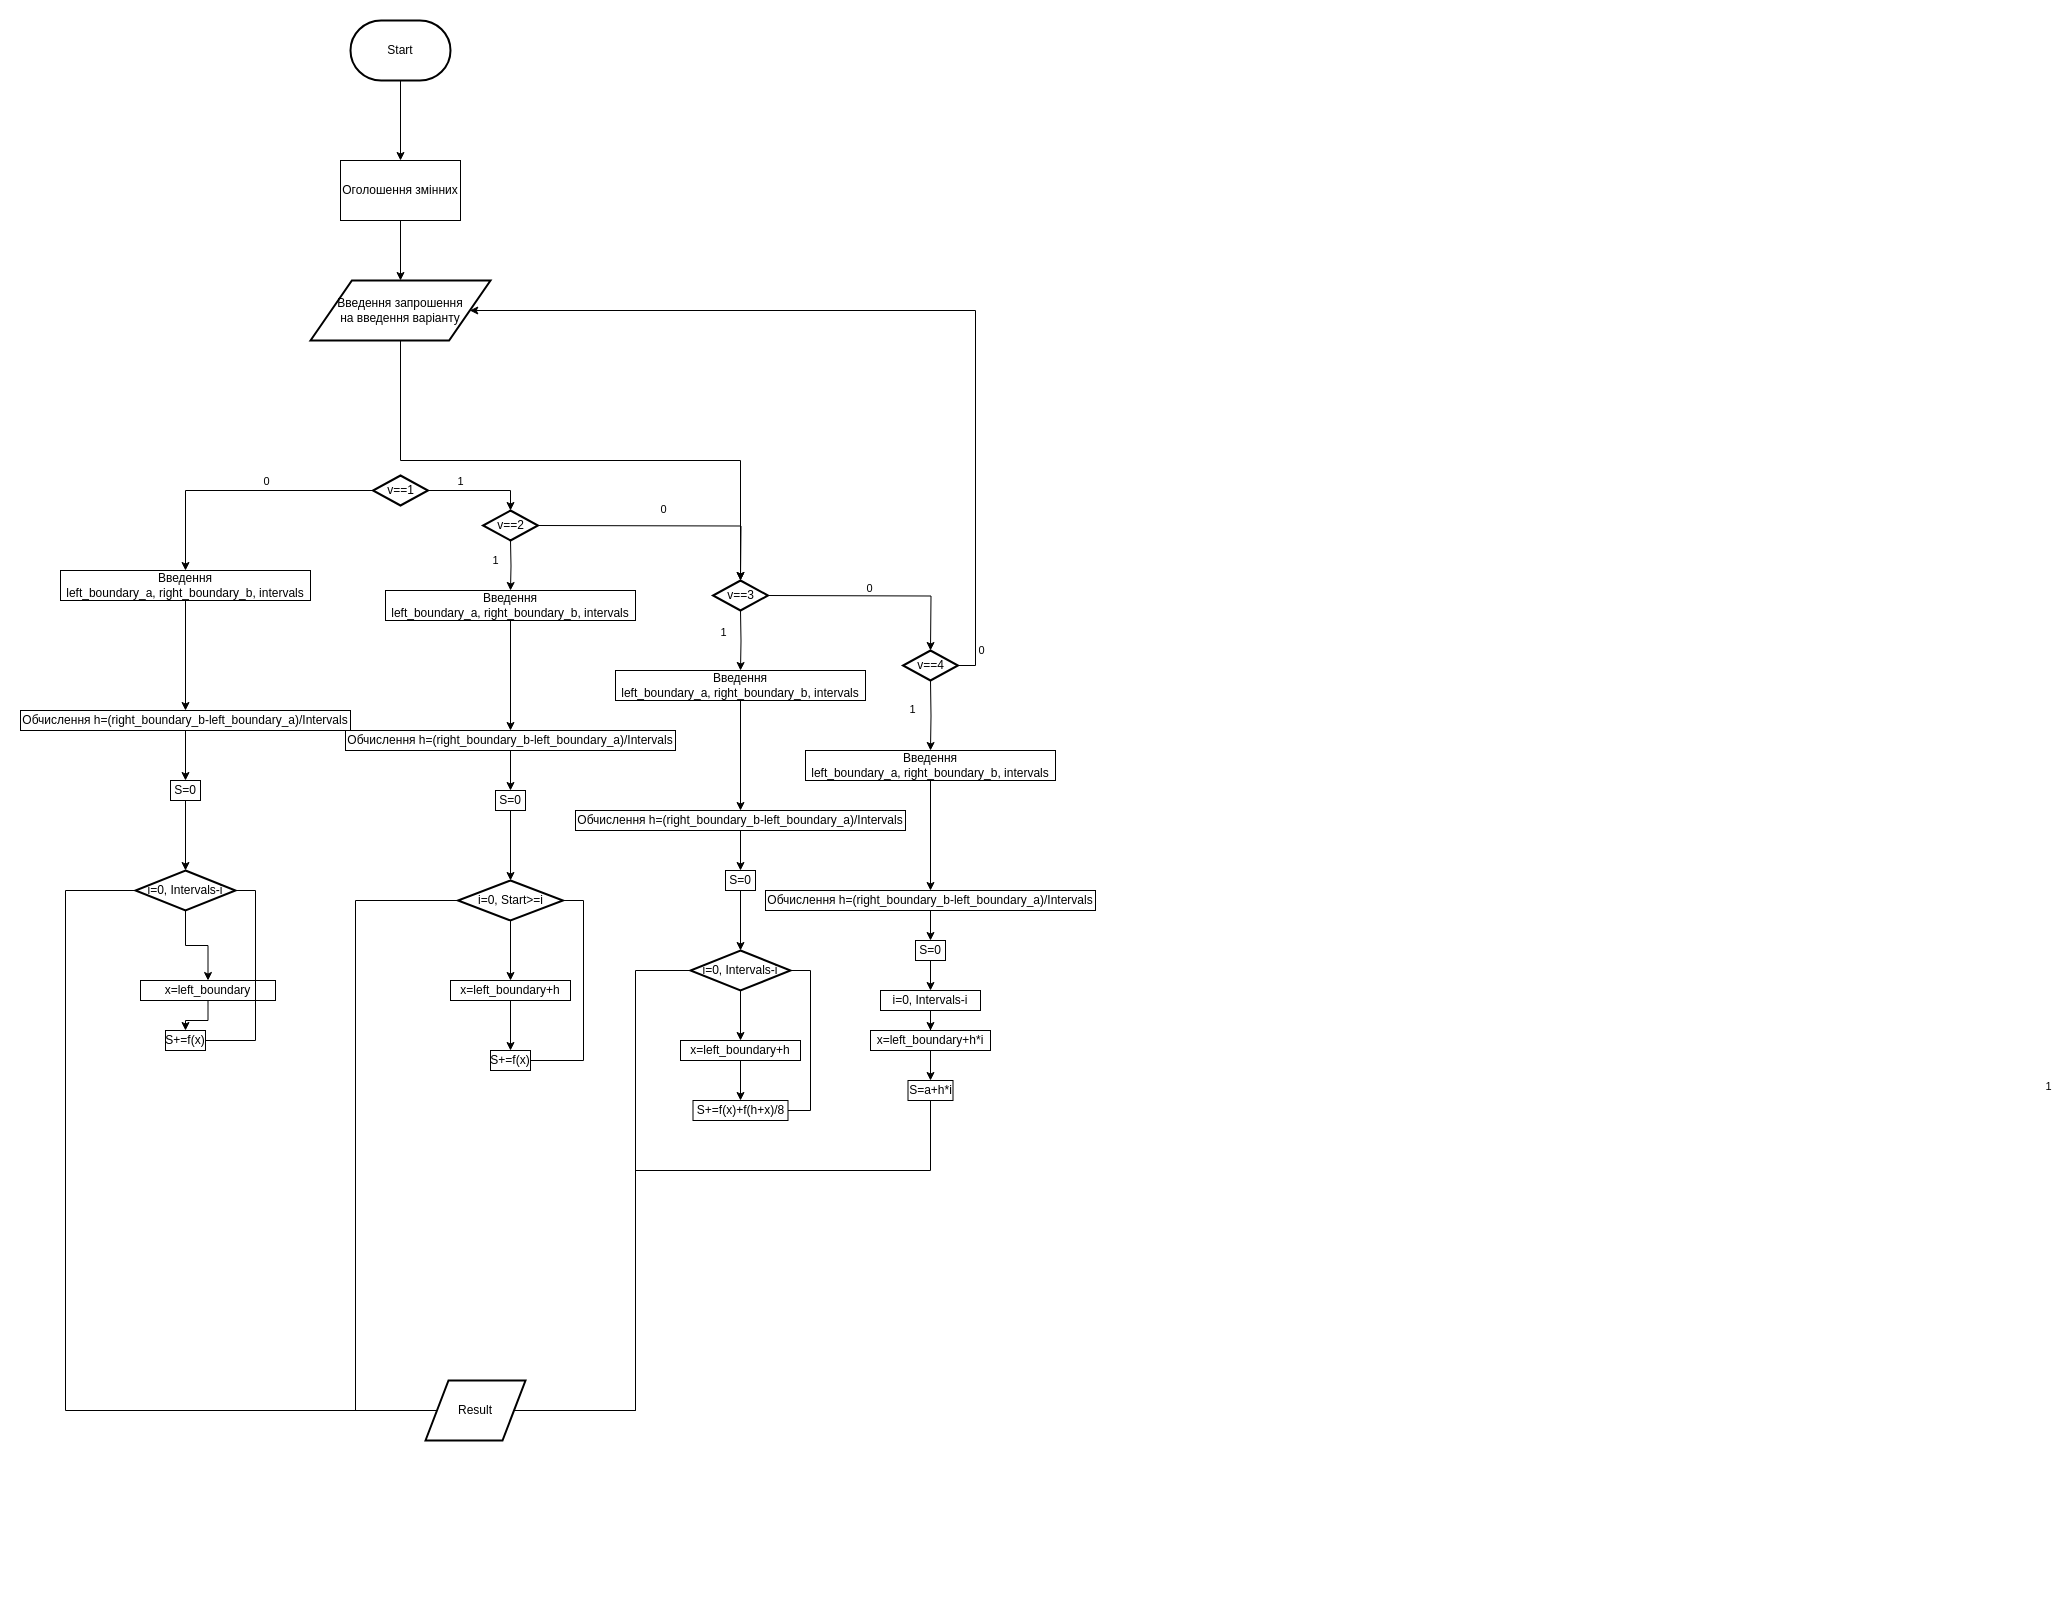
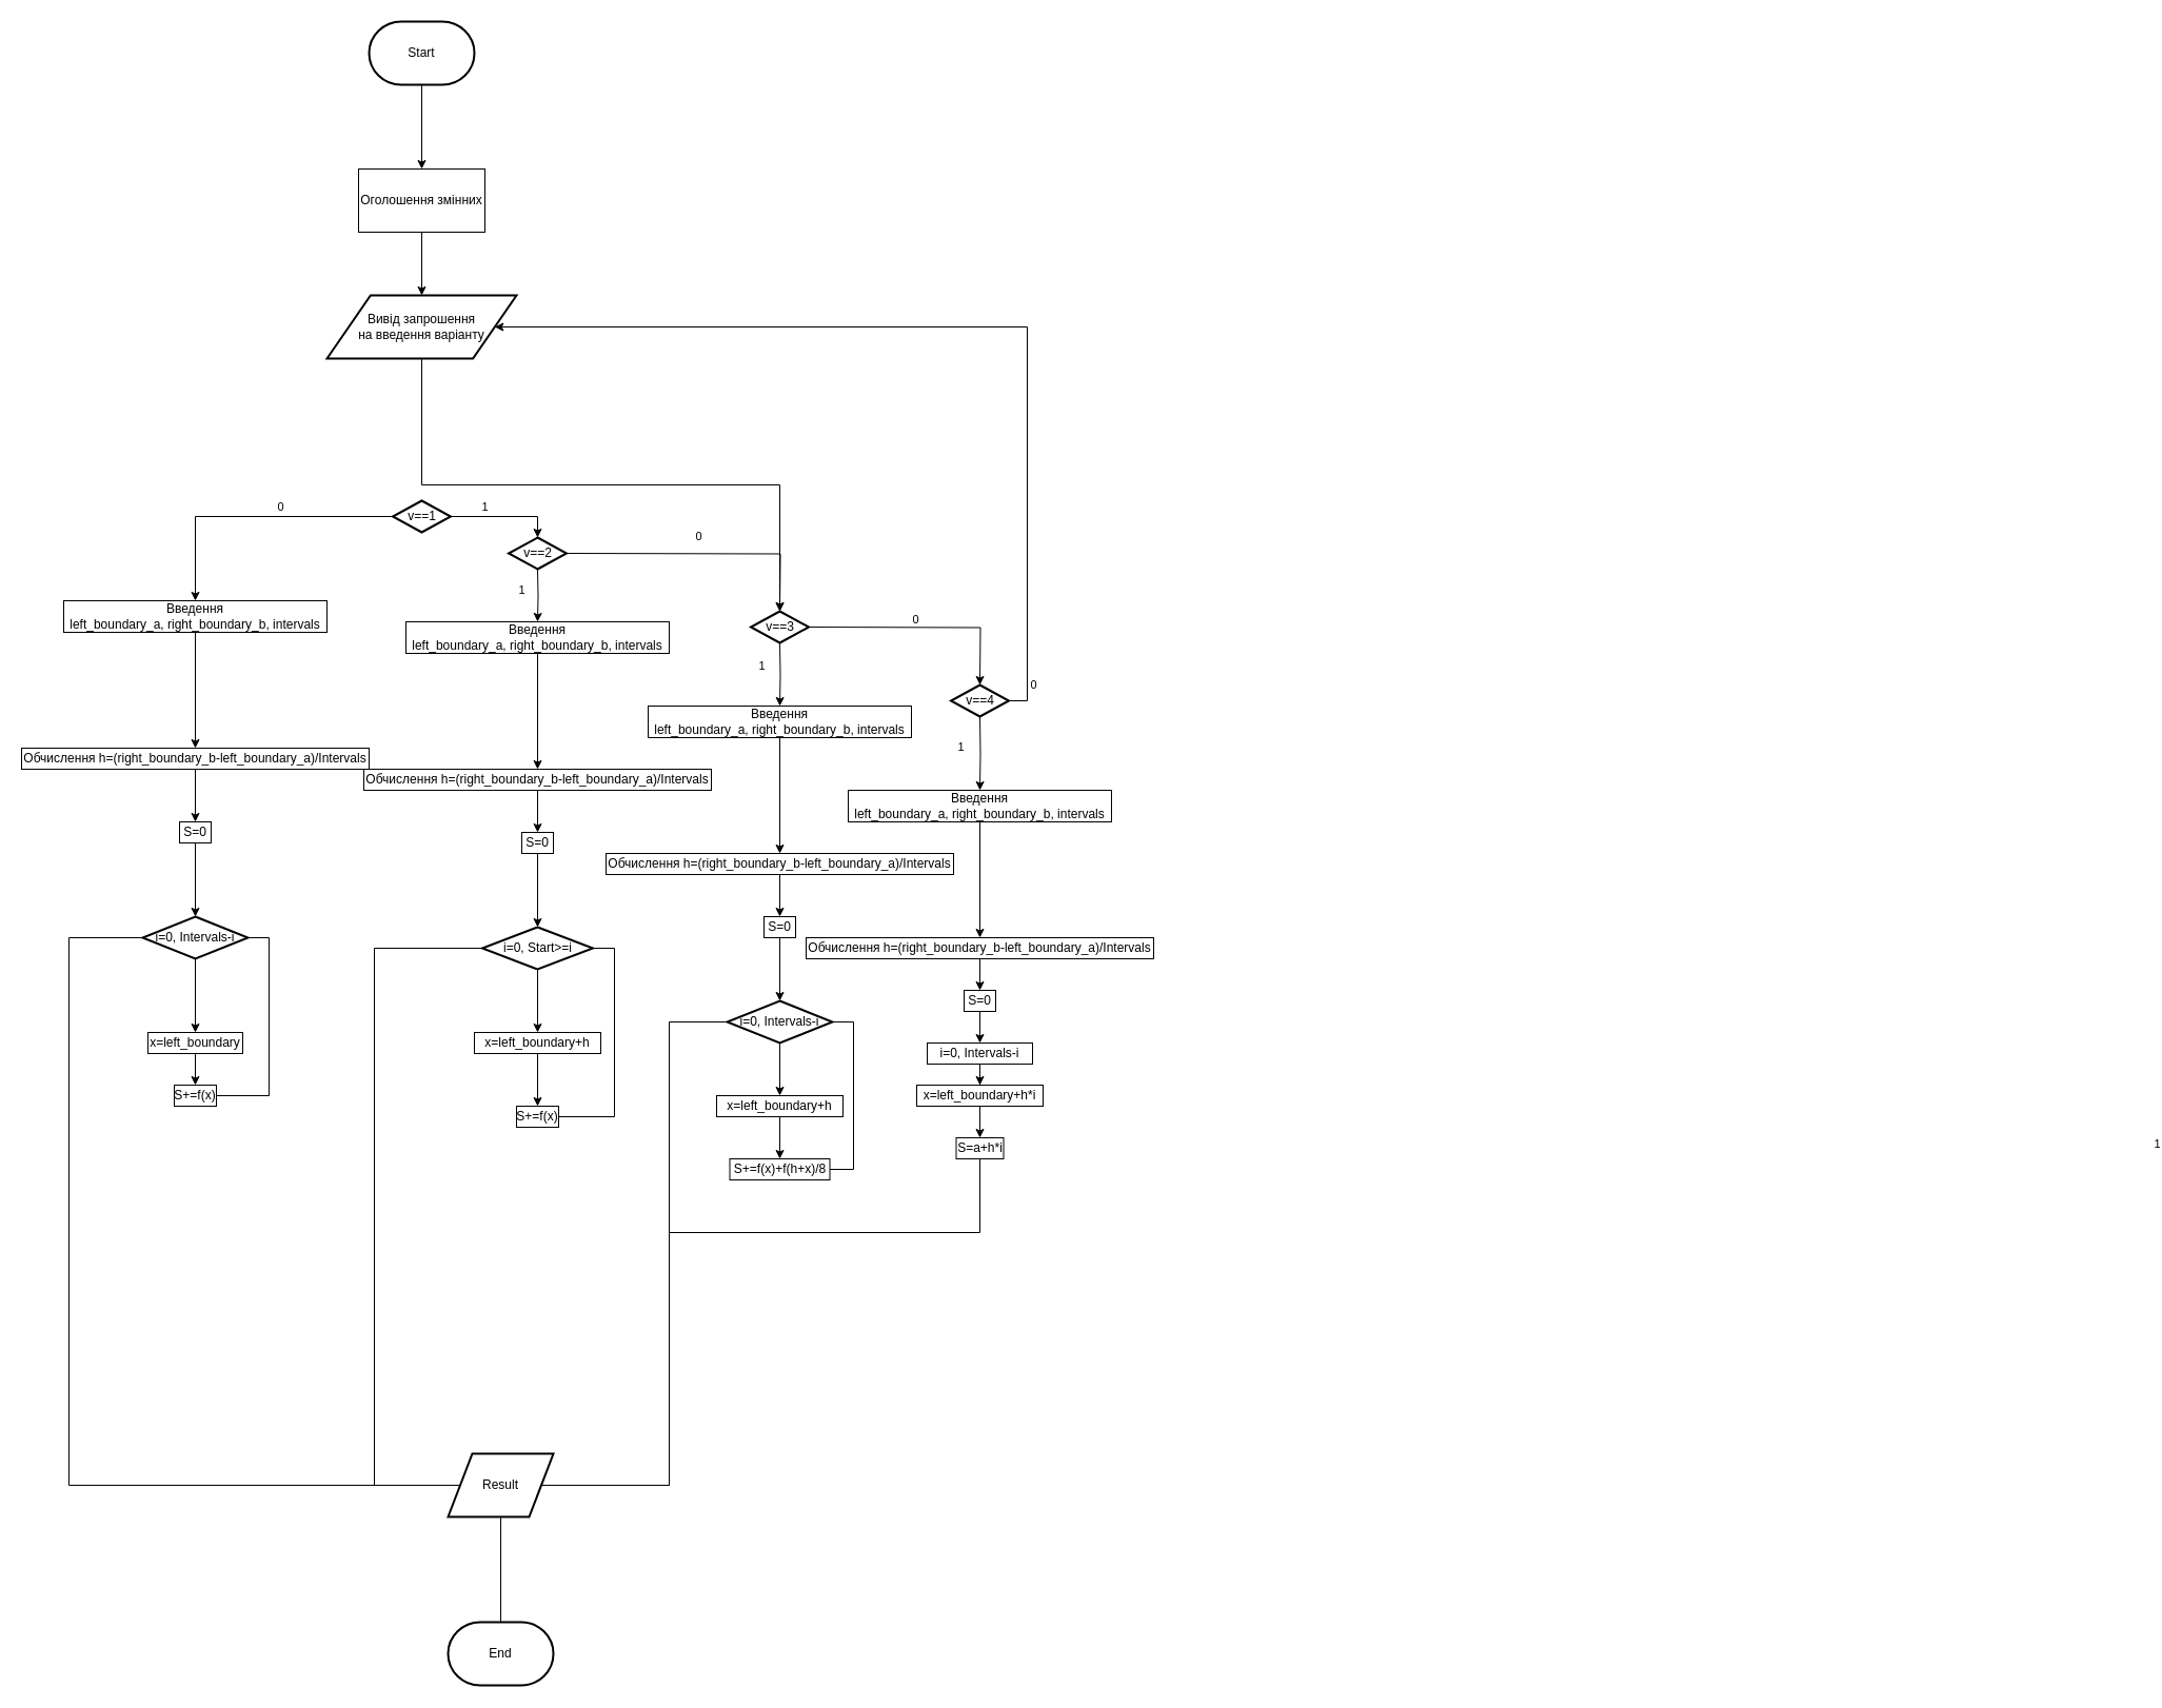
- <mxCell id="7" value="Введення запрошення&lt;br&gt;на введення варіанту" style="shape=parallelogram;html=1;strokeWidth=2;perimeter=parallelogramPerimeter;whiteSpace=wrap;rounded=0;arcSize=12;size=0.23;" parent="1" vertex="1"><mxGeometry x="310" y="280" width="180" height="60" as="geometry" /></mxCell>
+ <mxCell id="7" value="Вивід запрошення&lt;br&gt;на введення варіанту" style="shape=parallelogram;html=1;strokeWidth=2;perimeter=parallelogramPerimeter;whiteSpace=wrap;rounded=0;arcSize=12;size=0.23;" parent="1" vertex="1"><mxGeometry x="310" y="280" width="180" height="60" as="geometry" /></mxCell>
- <mxCell id="65" value="x=left_boundary" style="rounded=0;whiteSpace=wrap;html=1;" parent="1" vertex="1"><mxGeometry x="140" y="980" width="135" height="20" as="geometry" /></mxCell>
+ <mxCell id="65" value="x=left_boundary" style="rounded=0;whiteSpace=wrap;html=1;" parent="1" vertex="1"><mxGeometry x="140" y="980" width="90" height="20" as="geometry" /></mxCell>
+ <mxCell id="80" style="edgeStyle=orthogonalEdgeStyle;rounded=0;orthogonalLoop=1;jettySize=auto;html=1;entryX=0.5;entryY=0;entryDx=0;entryDy=0;entryPerimeter=0;strokeColor=default;strokeWidth=1;endArrow=none;endFill=0;" edge="1" parent="1" source="81" target="82"><mxGeometry relative="1" as="geometry" /></mxCell>
+ <mxCell id="82" value="End" style="strokeWidth=2;html=1;shape=mxgraph.flowchart.terminator;whiteSpace=wrap;rounded=0;" vertex="1" parent="1"><mxGeometry x="425" y="1540" width="100" height="60" as="geometry" /></mxCell>
